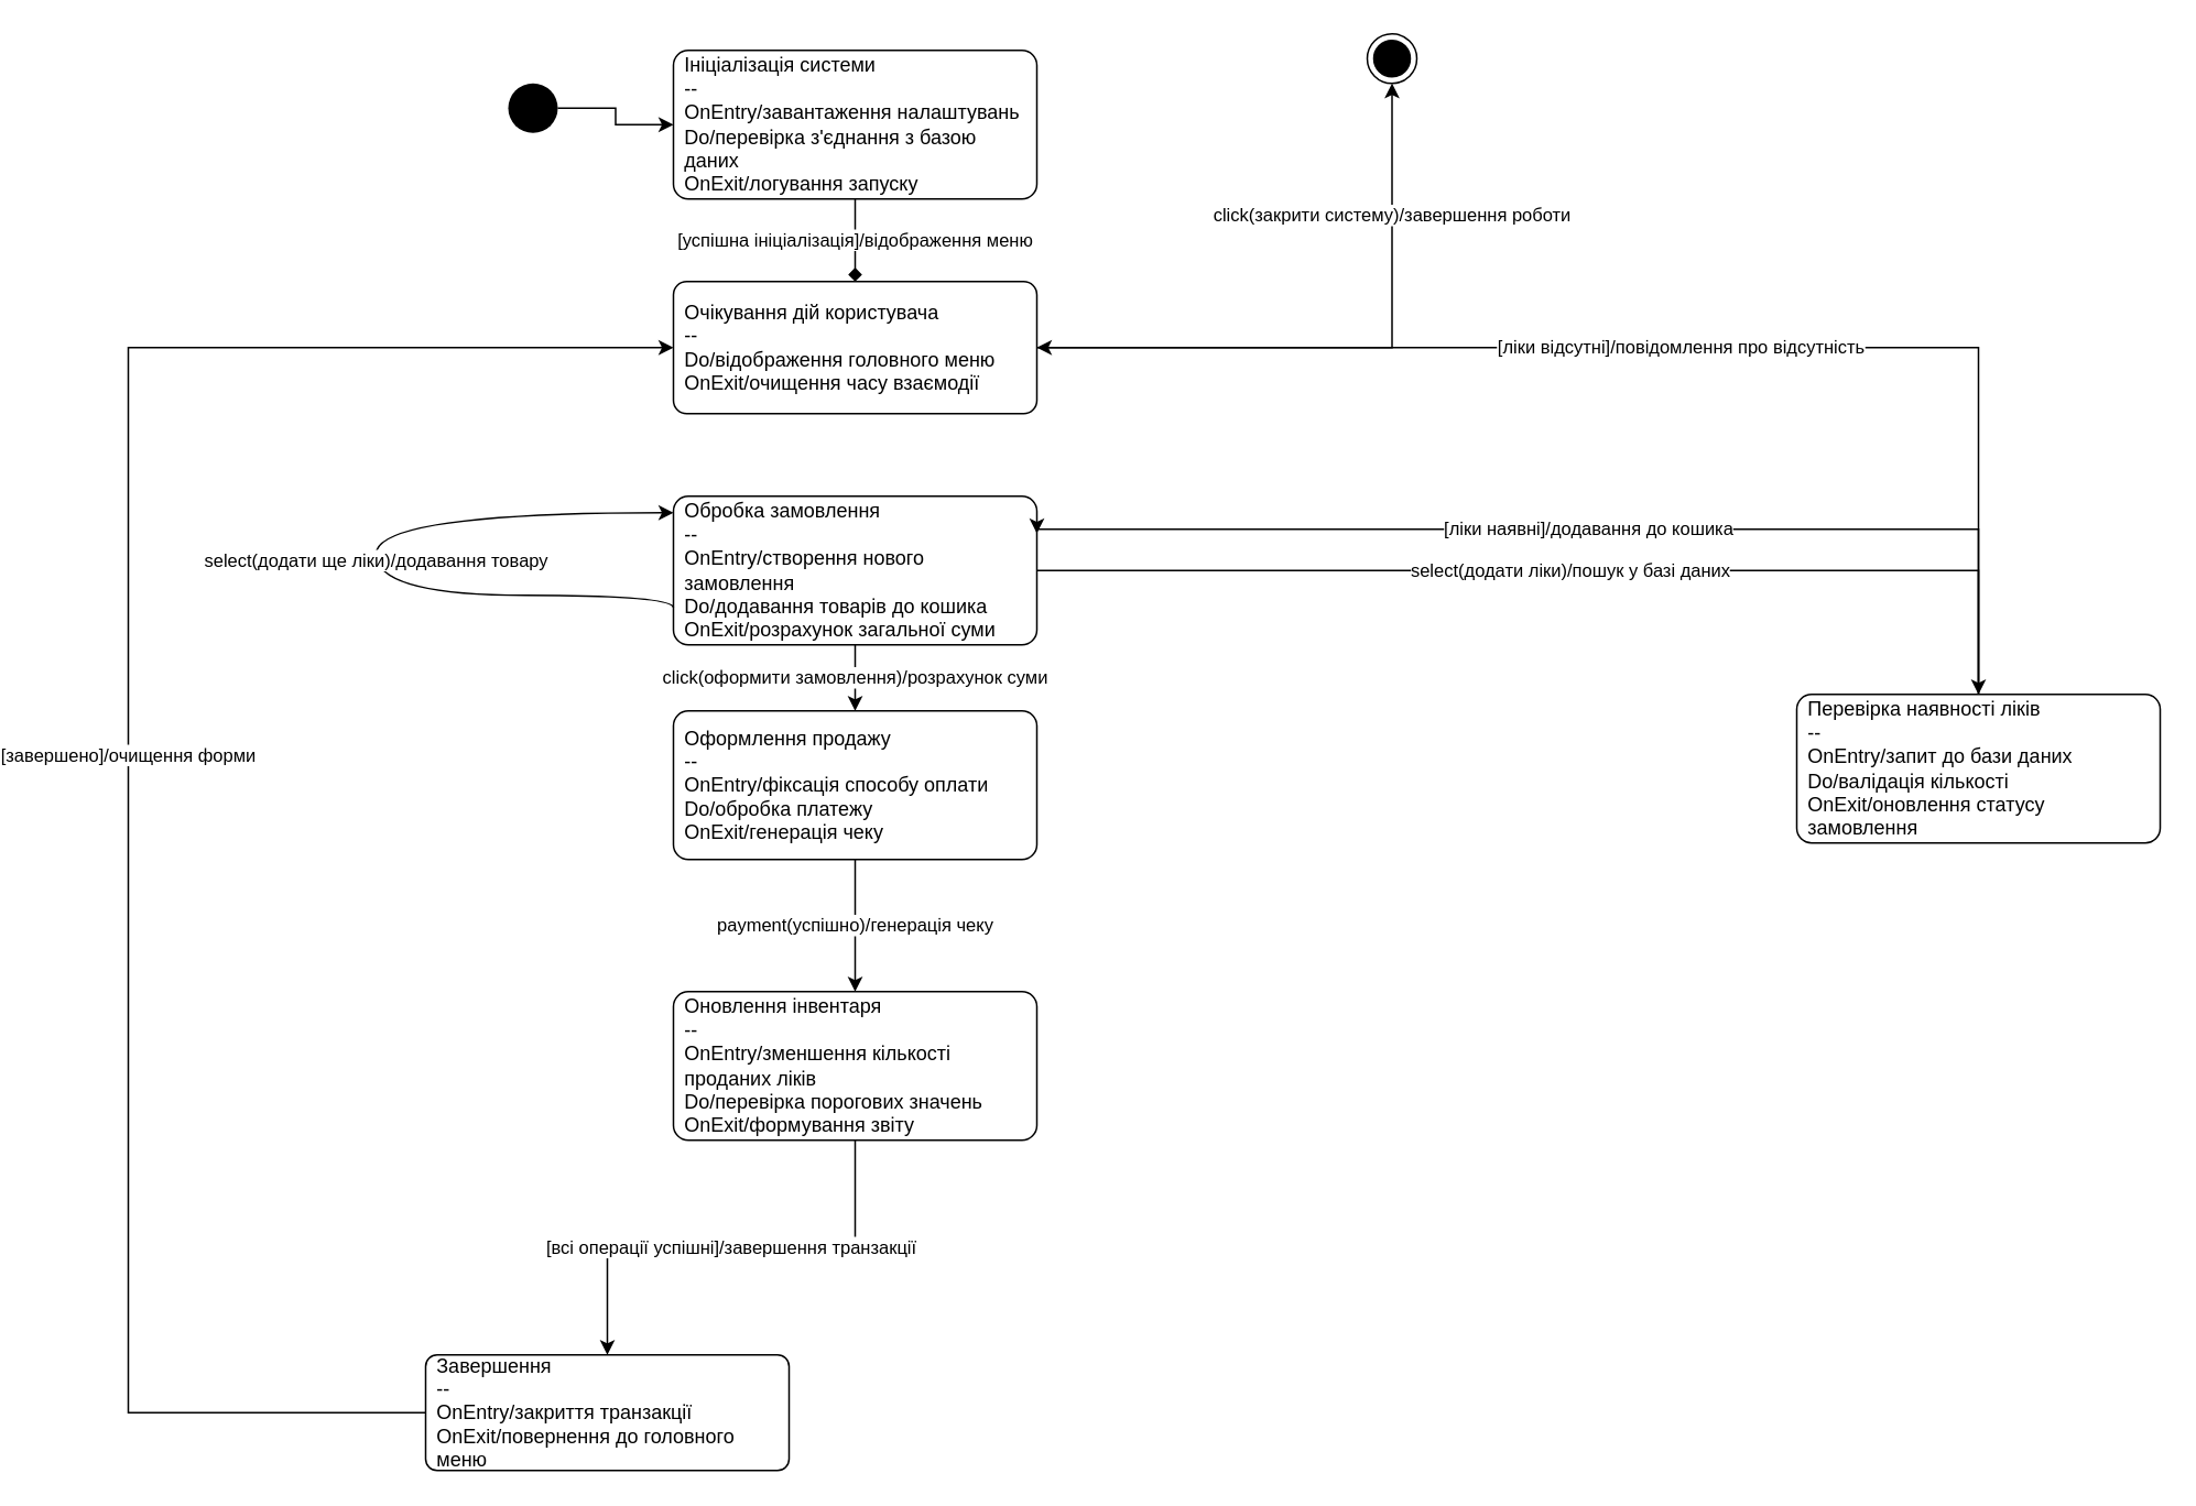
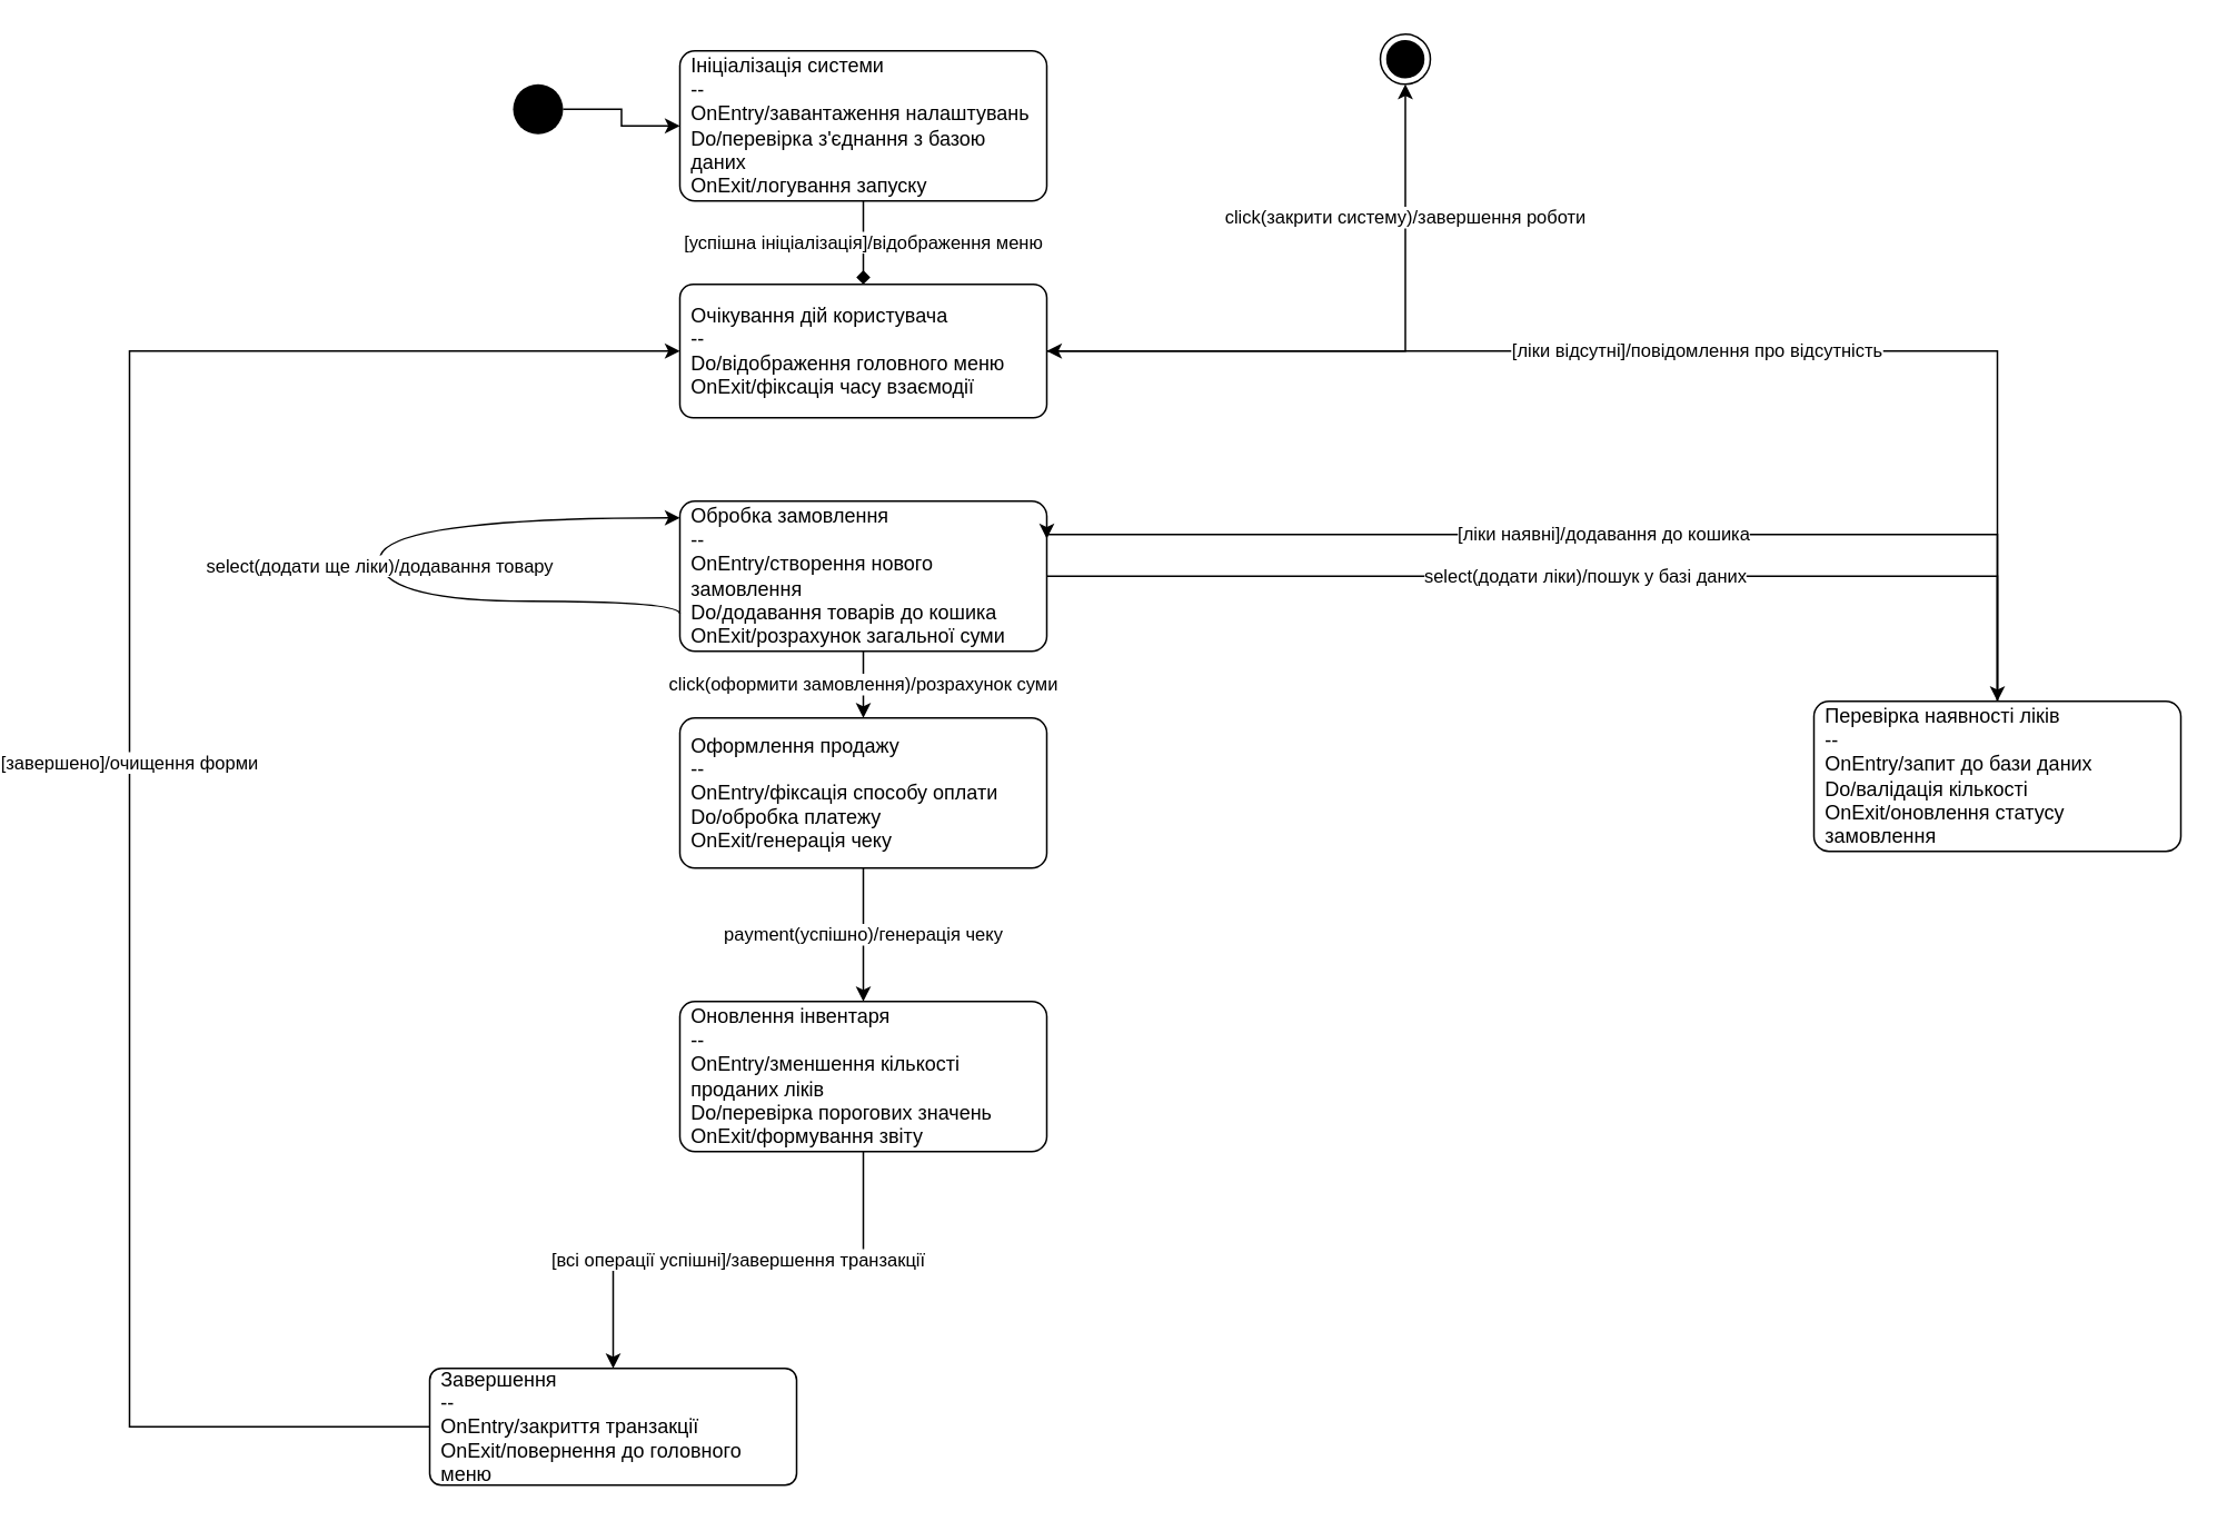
- <mxCell id="4" value="Очікування дій користувача&#10;--&#10;Do/відображення головного меню&#10;OnExit/очищення часу взаємодії" style="rounded=1;whiteSpace=wrap;html=1;arcSize=10;spacingLeft=5;spacingRight=5;align=left;" parent="1" vertex="1"><mxGeometry x="350" y="170" width="220" height="80" as="geometry" /></mxCell>
+ <mxCell id="4" value="Очікування дій користувача&#10;--&#10;Do/відображення головного меню&#10;OnExit/фіксація часу взаємодії" style="rounded=1;whiteSpace=wrap;html=1;arcSize=10;spacingLeft=5;spacingRight=5;align=left;" parent="1" vertex="1"><mxGeometry x="350" y="170" width="220" height="80" as="geometry" /></mxCell>
